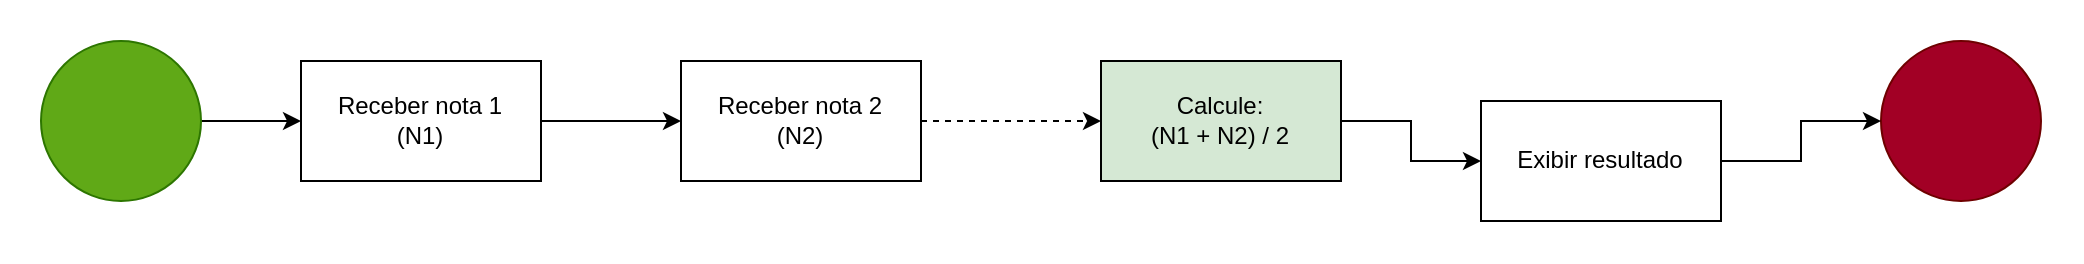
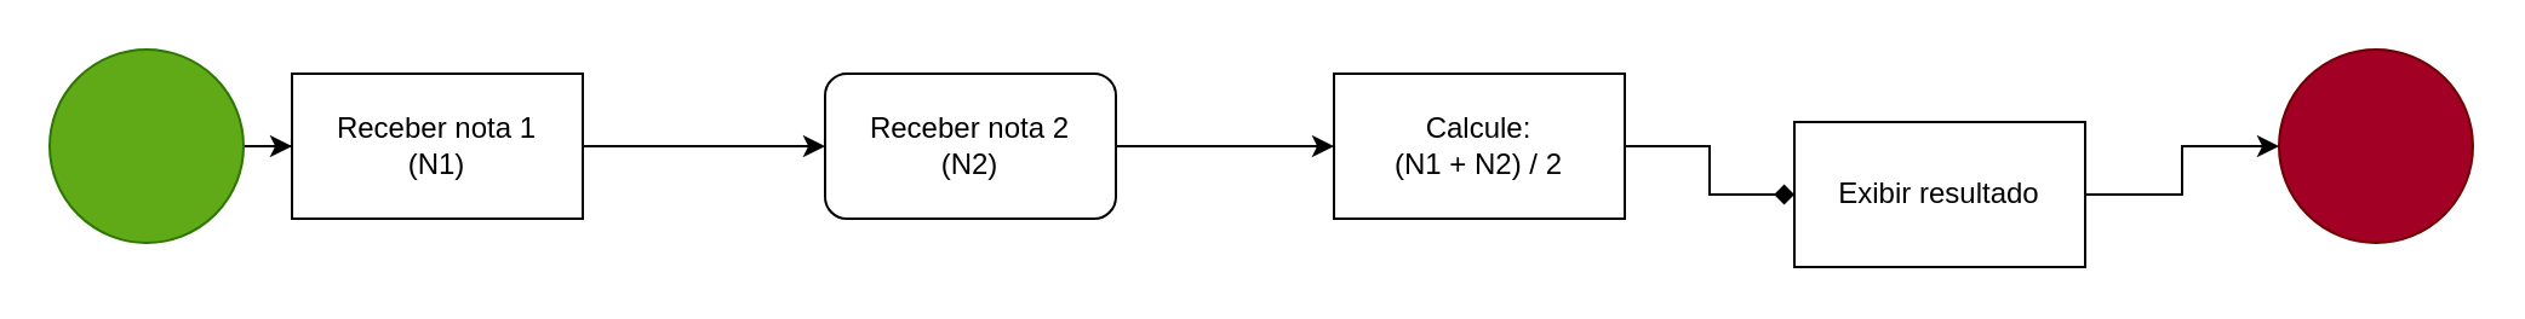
- <mxCell id="6" value="Receber nota 1&lt;br&gt;(N1)" style="rounded=0;whiteSpace=wrap;html=1;" vertex="1" parent="1"><mxGeometry x="150" y="30" width="120" height="60" as="geometry" /></mxCell>
+ <mxCell id="6" value="Receber nota 1&lt;br&gt;(N1)" style="rounded=0;whiteSpace=wrap;html=1;" vertex="1" parent="1"><mxGeometry x="120" y="30" width="120" height="60" as="geometry" /></mxCell>
- <mxCell id="8" value="Receber nota 2&lt;br&gt;(N2)" style="rounded=0;whiteSpace=wrap;html=1;" vertex="1" parent="1"><mxGeometry x="340" y="30" width="120" height="60" as="geometry" /></mxCell>
+ <mxCell id="8" value="Receber nota 2&lt;br&gt;(N2)" style="whiteSpace=wrap;html=1;rounded=1;" vertex="1" parent="1"><mxGeometry x="340" y="30" width="120" height="60" as="geometry" /></mxCell>
- <mxCell id="7" value="" style="edgeStyle=orthogonalEdgeStyle;rounded=0;orthogonalLoop=1;jettySize=auto;html=1;dashed=1;" edge="1" parent="1" source="8" target="10"><mxGeometry relative="1" as="geometry" /></mxCell>
+ <mxCell id="7" value="" style="edgeStyle=orthogonalEdgeStyle;rounded=0;orthogonalLoop=1;jettySize=auto;html=1;" edge="1" parent="1" source="8" target="10"><mxGeometry relative="1" as="geometry" /></mxCell>
- <mxCell id="10" value="Calcule:&lt;br&gt;(N1 + N2) / 2" style="rounded=0;whiteSpace=wrap;html=1;fillColor=#d5e8d4;" vertex="1" parent="1"><mxGeometry x="550" y="30" width="120" height="60" as="geometry" /></mxCell>
+ <mxCell id="10" value="Calcule:&lt;br&gt;(N1 + N2) / 2" style="rounded=0;whiteSpace=wrap;html=1;" vertex="1" parent="1"><mxGeometry x="550" y="30" width="120" height="60" as="geometry" /></mxCell>
- <mxCell id="9" value="" style="edgeStyle=orthogonalEdgeStyle;rounded=0;orthogonalLoop=1;jettySize=auto;html=1;" edge="1" parent="1" source="10" target="12"><mxGeometry relative="1" as="geometry" /></mxCell>
+ <mxCell id="9" value="" style="edgeStyle=orthogonalEdgeStyle;rounded=0;orthogonalLoop=1;jettySize=auto;html=1;endArrow=diamond;" edge="1" parent="1" source="10" target="12"><mxGeometry relative="1" as="geometry" /></mxCell>
